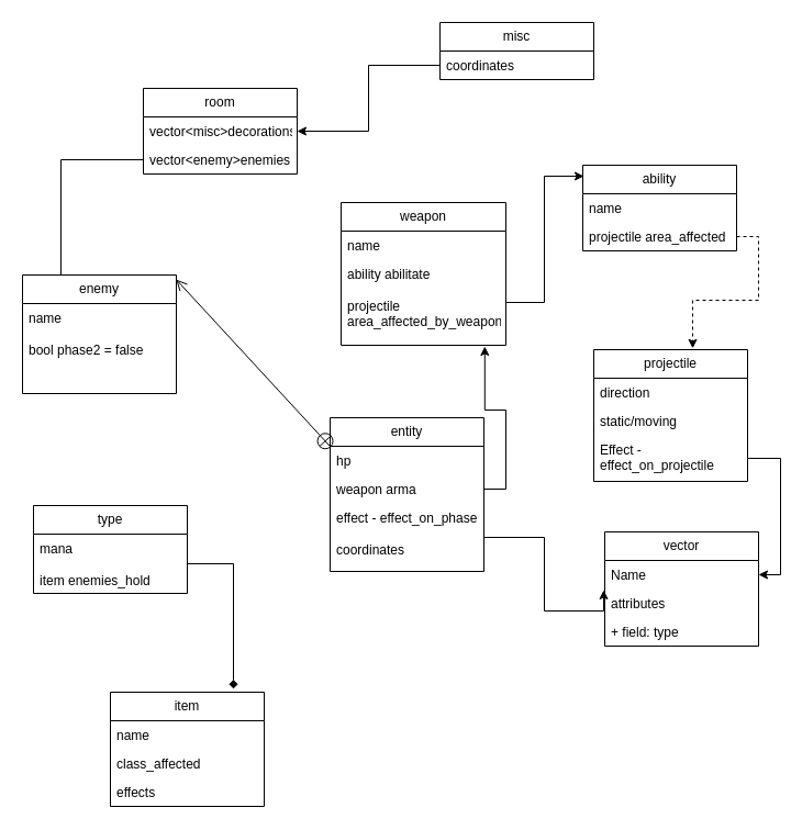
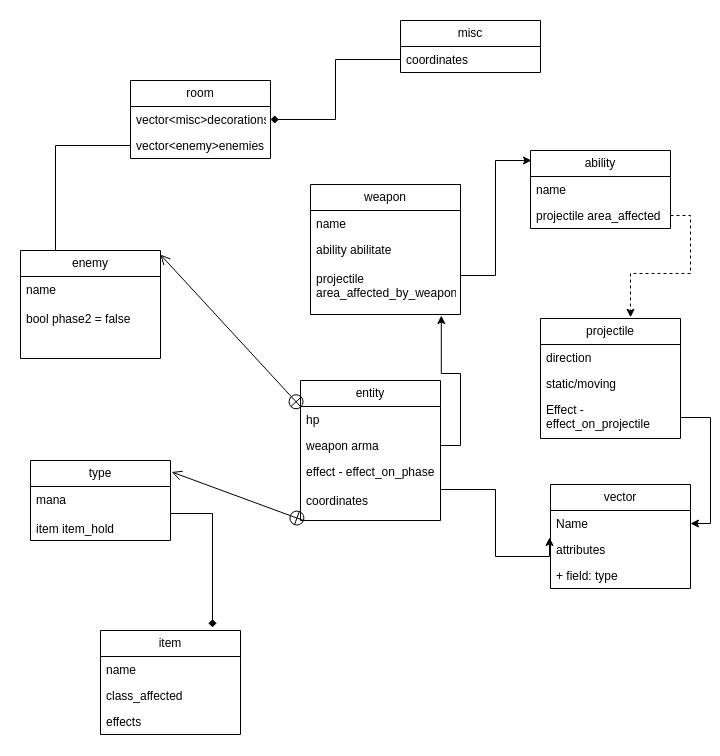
- <mxCell id="7" style="edgeStyle=orthogonalEdgeStyle;rounded=0;orthogonalLoop=1;jettySize=auto;html=1;exitX=0;exitY=0.5;exitDx=0;exitDy=0;entryX=1;entryY=0.5;entryDx=0;entryDy=0;" edge="1" parent="1" source="6" target="3"><mxGeometry relative="1" as="geometry" /></mxCell>
+ <mxCell id="7" style="edgeStyle=orthogonalEdgeStyle;rounded=0;orthogonalLoop=1;jettySize=auto;html=1;exitX=0;exitY=0.5;exitDx=0;exitDy=0;entryX=1;entryY=0.5;entryDx=0;entryDy=0;endArrow=diamond;" edge="1" parent="1" source="6" target="3"><mxGeometry relative="1" as="geometry" /></mxCell>
+ <mxCell id="37" value="" style="endArrow=open;startArrow=circlePlus;endFill=0;startFill=0;endSize=8;html=1;rounded=0;entryX=1.009;entryY=0.144;entryDx=0;entryDy=0;entryPerimeter=0;exitX=0.028;exitY=1.005;exitDx=0;exitDy=0;exitPerimeter=0;" edge="1" parent="1" source="28" target="10"><mxGeometry width="160" relative="1" as="geometry"><mxPoint x="291" y="534" as="sourcePoint" /><mxPoint x="150" y="390" as="targetPoint" /></mxGeometry></mxCell>
- <mxCell id="11" value="&lt;div&gt;mana&lt;/div&gt;&lt;div&gt;&lt;br&gt;&lt;/div&gt;&lt;div&gt;item enemies_hold&lt;/div&gt;&lt;div&gt;&lt;br&gt;&lt;/div&gt;" style="text;strokeColor=none;fillColor=none;align=left;verticalAlign=top;spacingLeft=4;spacingRight=4;overflow=hidden;rotatable=0;points=[[0,0.5],[1,0.5]];portConstraint=eastwest;whiteSpace=wrap;html=1;" vertex="1" parent="10"><mxGeometry y="26" width="140" height="54" as="geometry" /></mxCell>
+ <mxCell id="11" value="&lt;div&gt;mana&lt;/div&gt;&lt;div&gt;&lt;br&gt;&lt;/div&gt;&lt;div&gt;item item_hold&lt;/div&gt;&lt;div&gt;&lt;br&gt;&lt;/div&gt;" style="text;strokeColor=none;fillColor=none;align=left;verticalAlign=top;spacingLeft=4;spacingRight=4;overflow=hidden;rotatable=0;points=[[0,0.5],[1,0.5]];portConstraint=eastwest;whiteSpace=wrap;html=1;" vertex="1" parent="10"><mxGeometry y="26" width="140" height="54" as="geometry" /></mxCell>
